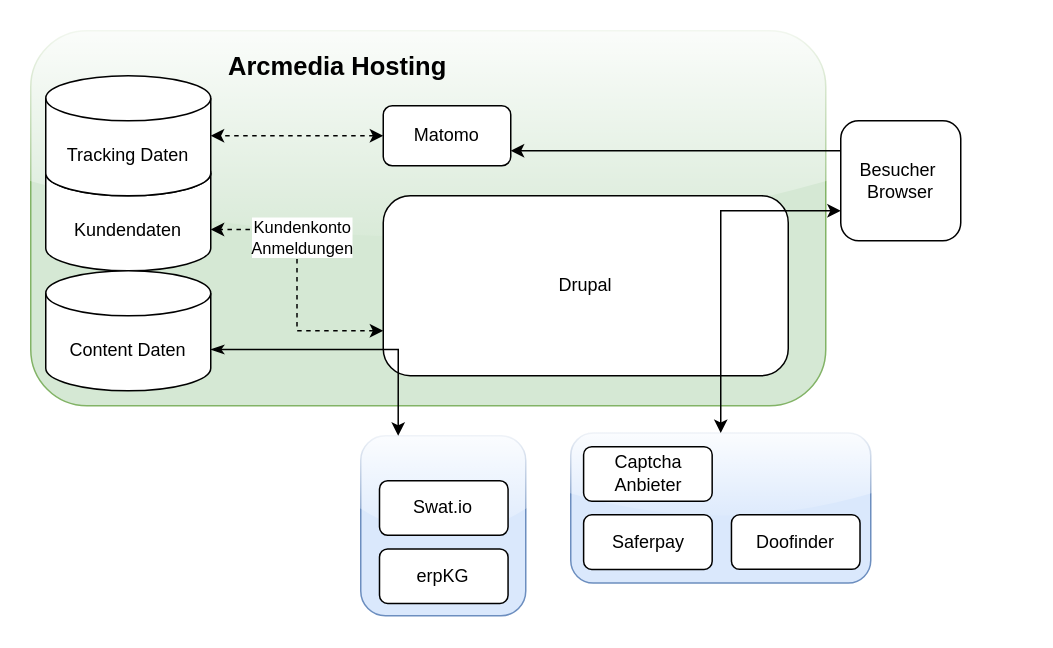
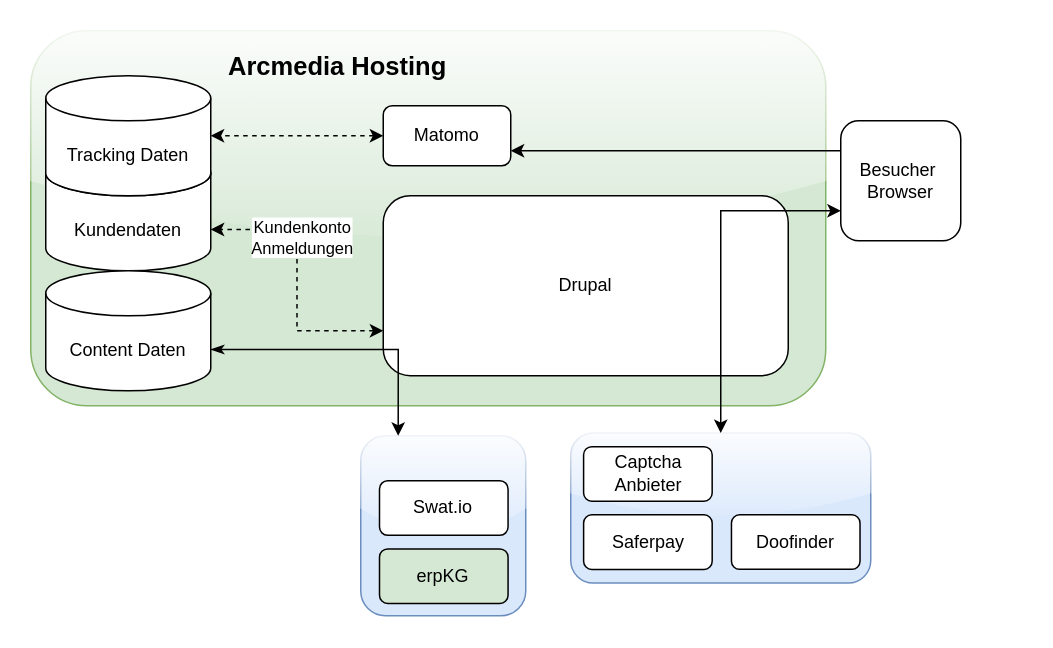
- <mxCell id="17" value="erpKG" style="rounded=1;whiteSpace=wrap;html=1;" vertex="1" parent="14"><mxGeometry x="12.499" y="75.455" width="85.714" height="36.364" as="geometry" /></mxCell>
+ <mxCell id="17" value="erpKG" style="rounded=1;whiteSpace=wrap;html=1;fillColor=#d5e8d4;" vertex="1" parent="14"><mxGeometry x="12.499" y="75.455" width="85.714" height="36.364" as="geometry" /></mxCell>
